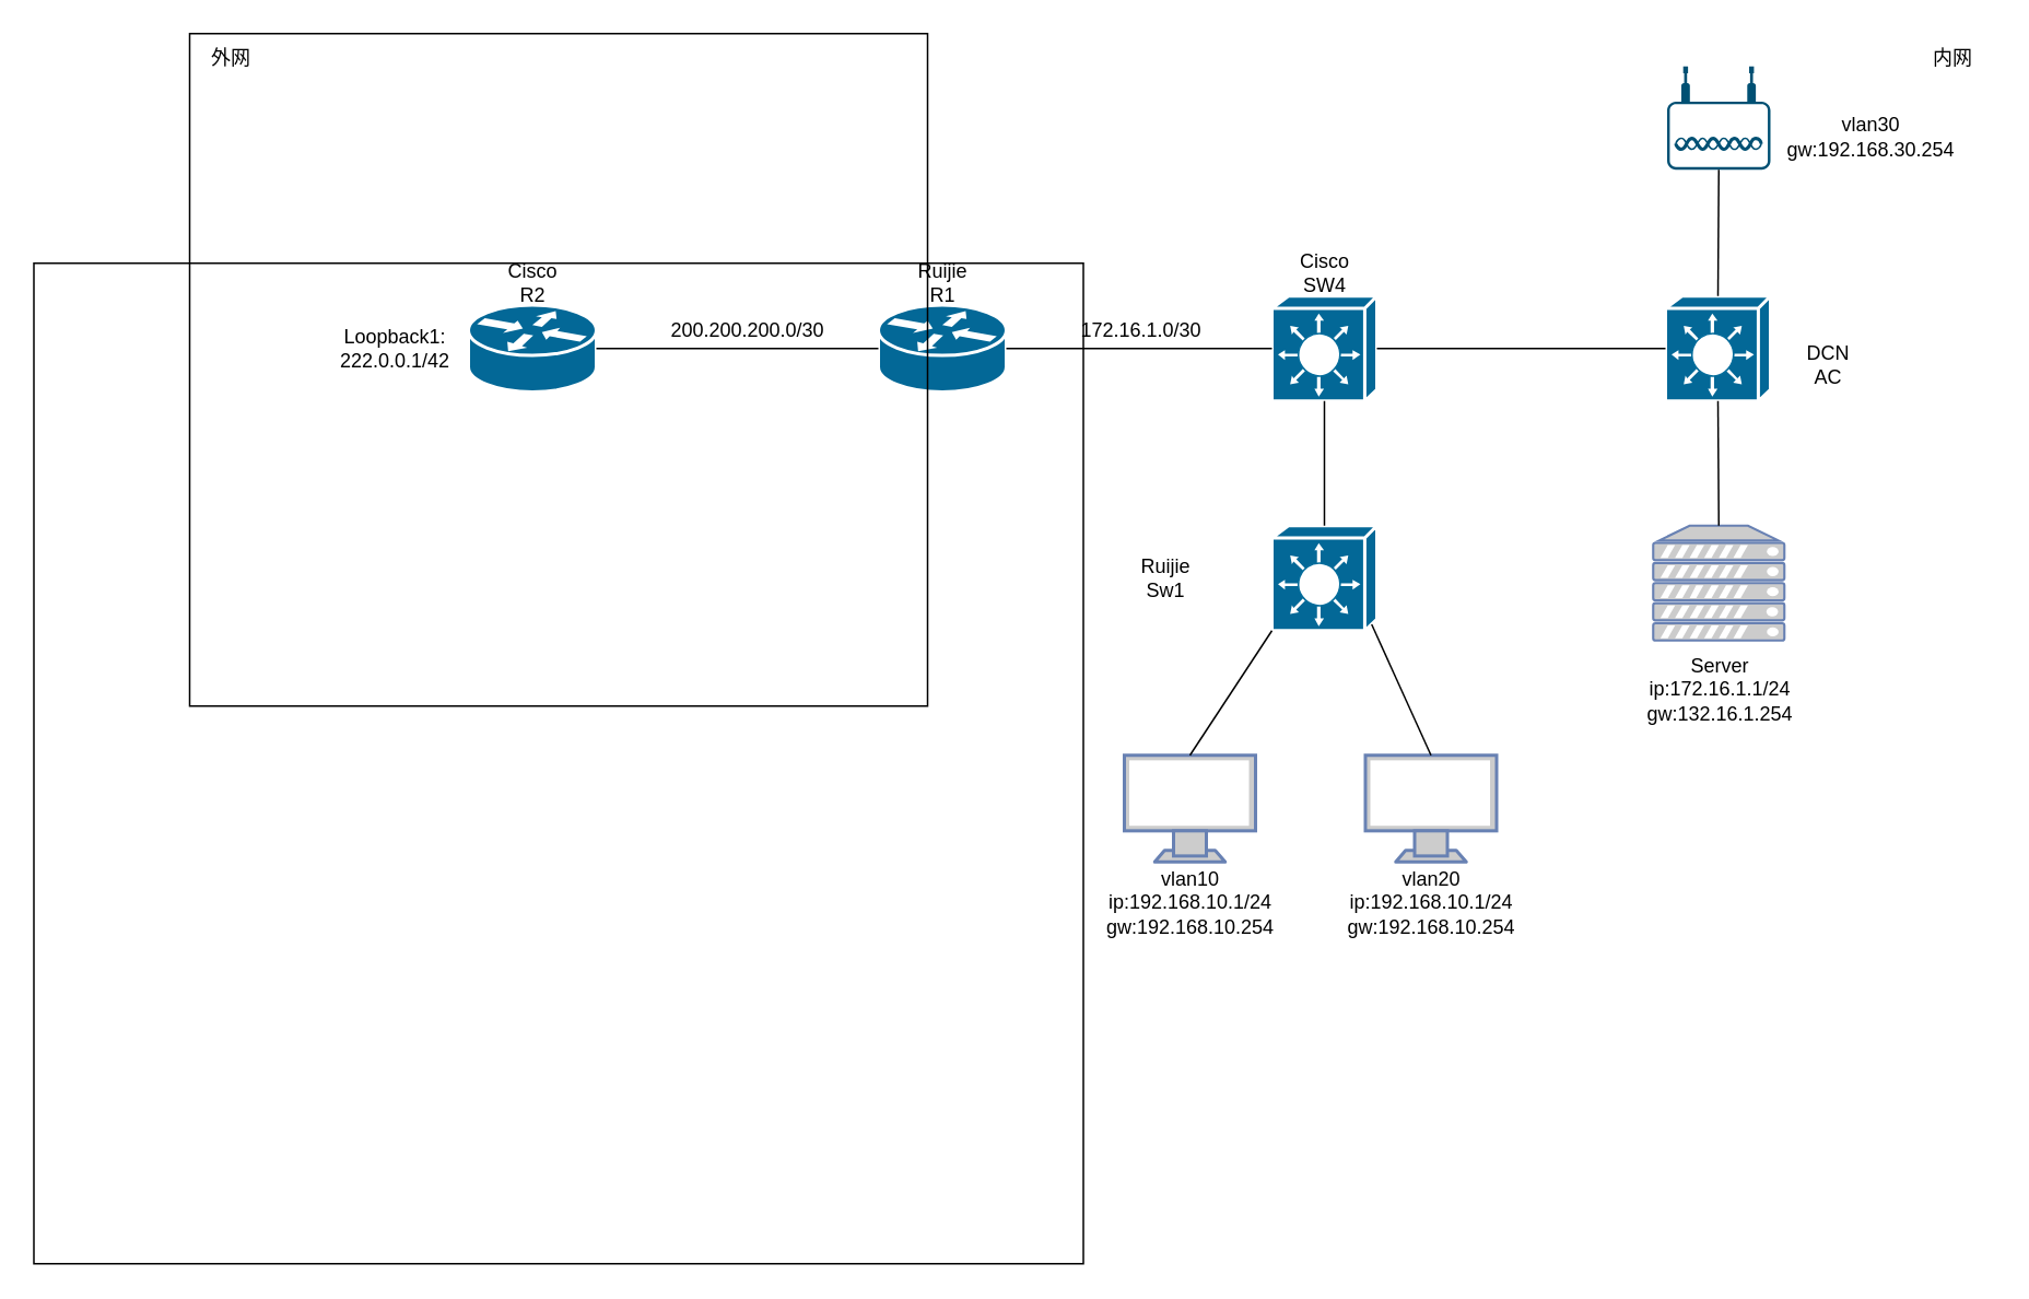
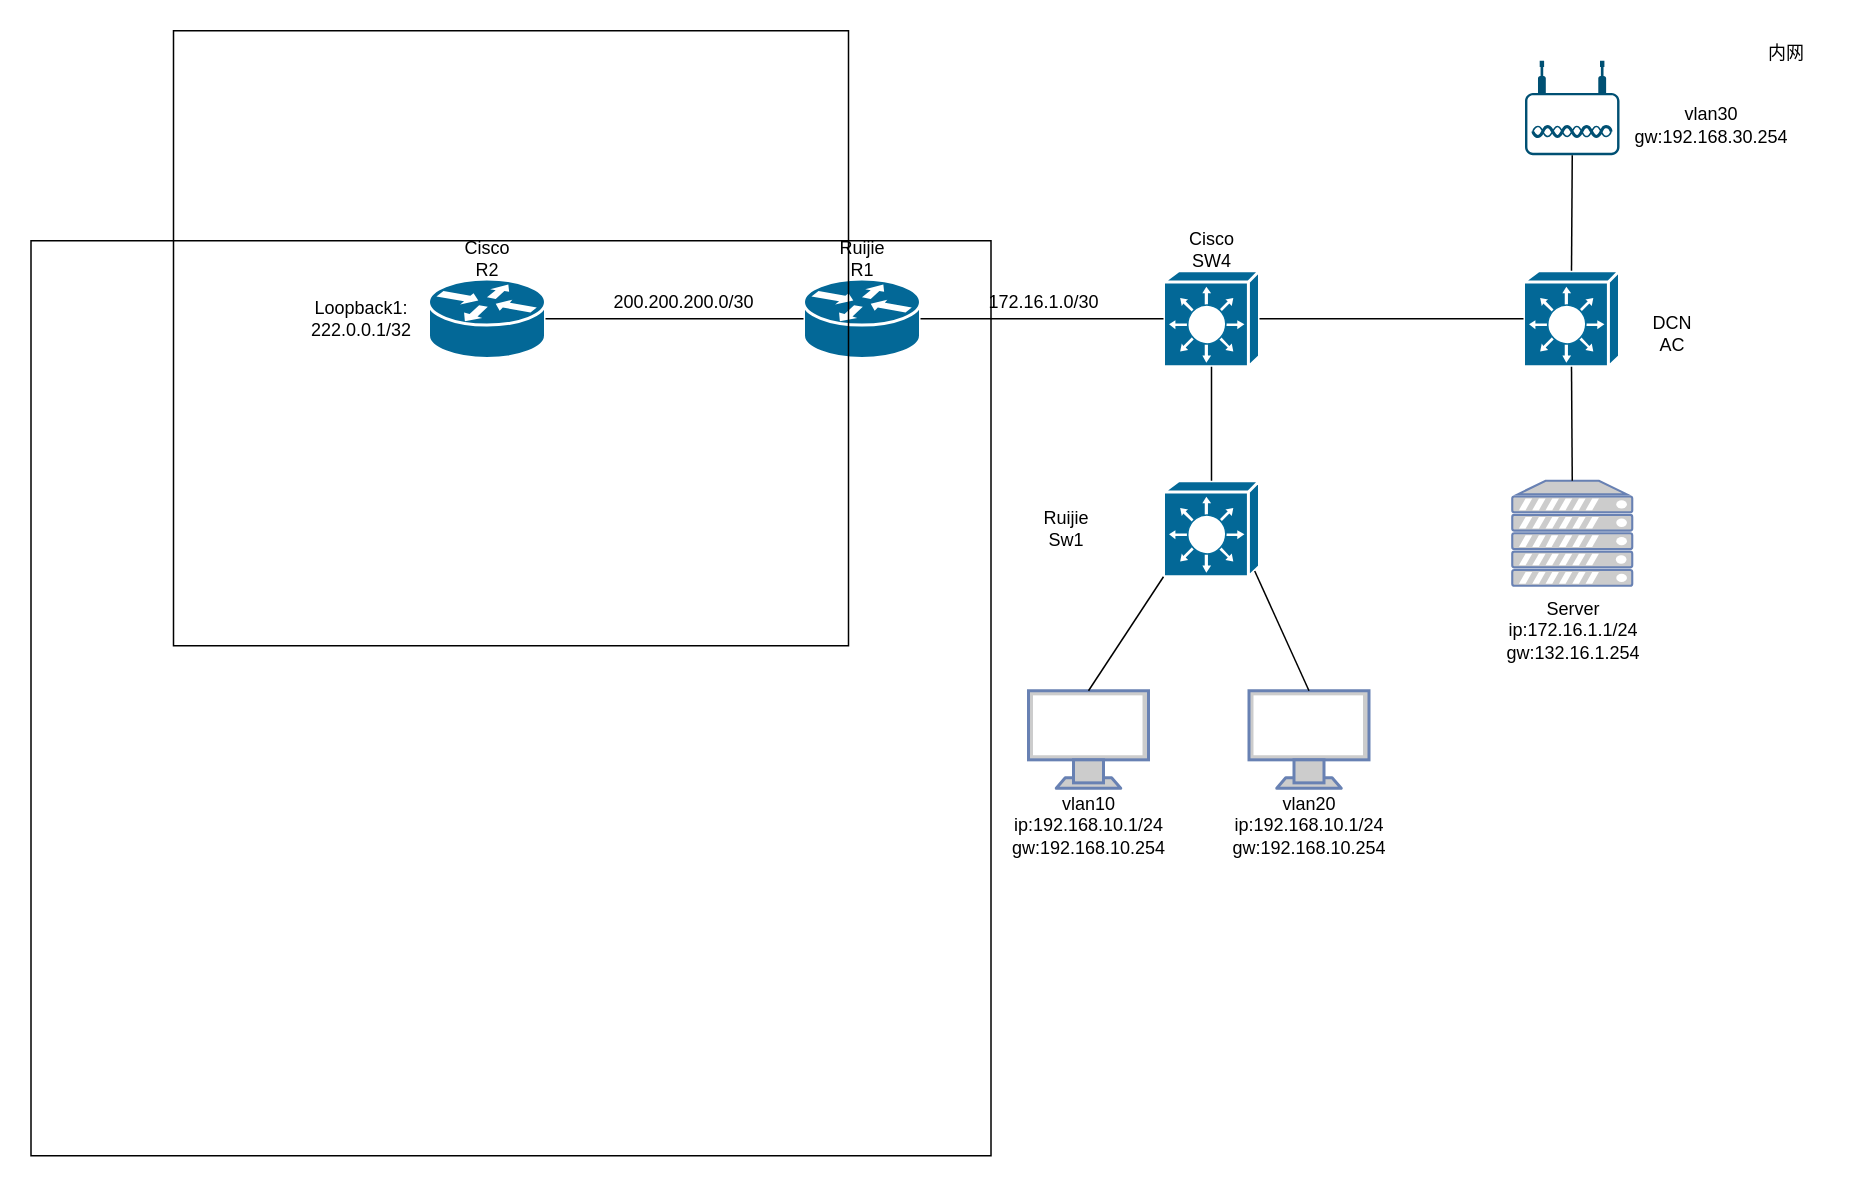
- <mxCell id="34" value="外网" style="text;html=1;align=center;verticalAlign=middle;resizable=0;points=[];autosize=1;strokeColor=none;fillColor=none;" vertex="1" parent="1"><mxGeometry x="115" y="20" width="50" height="30" as="geometry" /></mxCell>
- <mxCell id="30" value="Loopback1:&lt;br&gt;222.0.0.1/42" style="text;html=1;align=center;verticalAlign=middle;resizable=0;points=[];autosize=1;strokeColor=none;fillColor=none;" parent="1" vertex="1"><mxGeometry x="195" y="192" width="90" height="40" as="geometry" /></mxCell>
+ <mxCell id="30" value="Loopback1:&lt;br&gt;222.0.0.1/32" style="text;html=1;align=center;verticalAlign=middle;resizable=0;points=[];autosize=1;strokeColor=none;fillColor=none;" parent="1" vertex="1"><mxGeometry x="195" y="192" width="90" height="40" as="geometry" /></mxCell>
